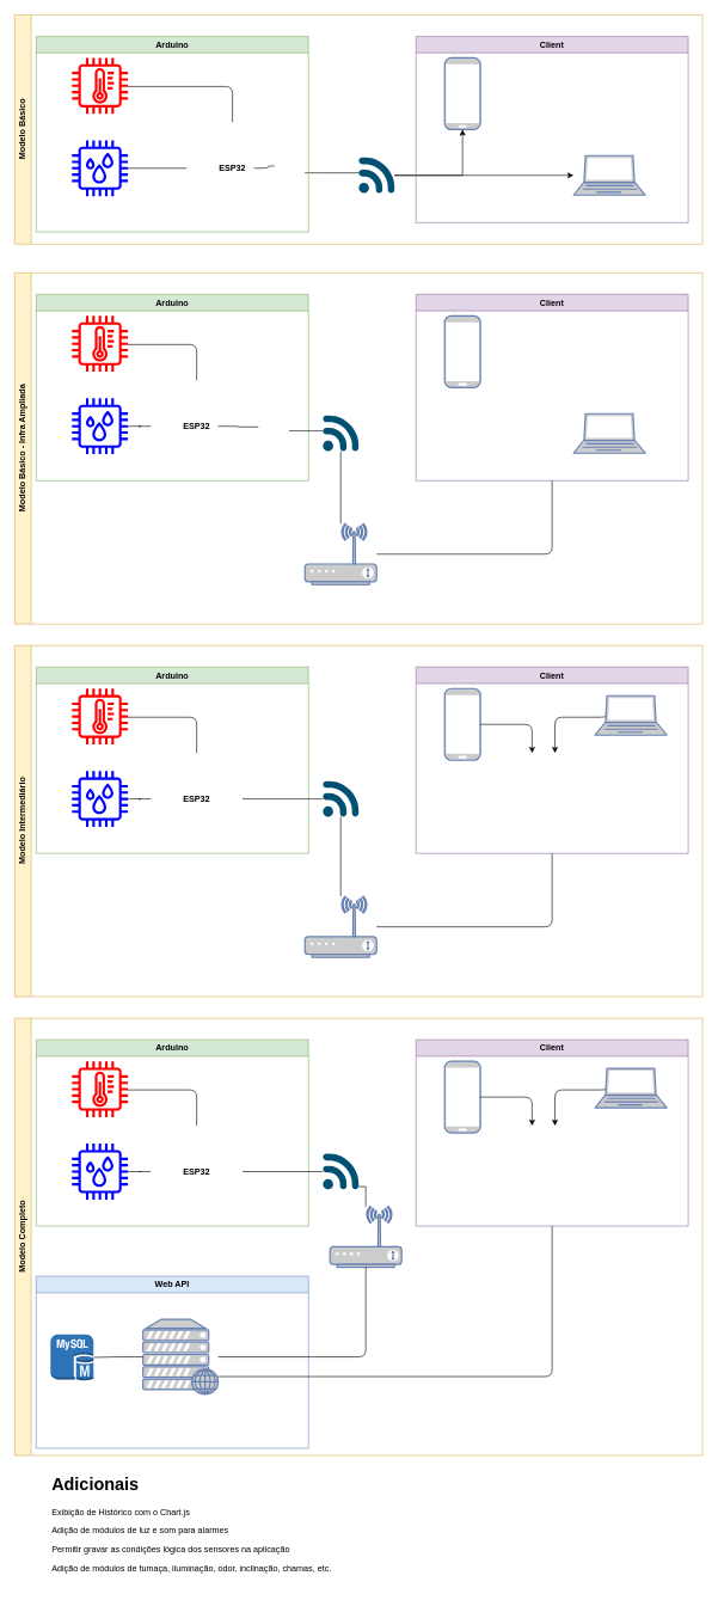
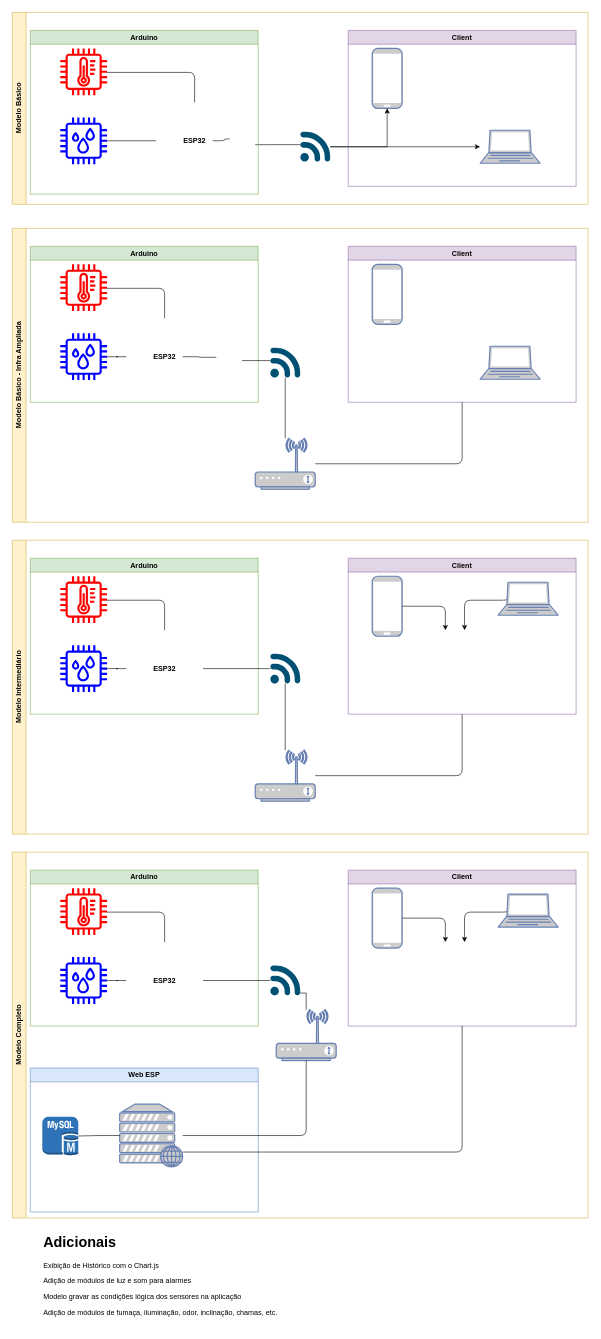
- <mxCell id="77" value="Web API" style="swimlane;whiteSpace=wrap;html=1;fillColor=#dae8fc;strokeColor=#6c8ebf;" vertex="1" parent="66"><mxGeometry x="30" y="360" width="380" height="240" as="geometry" /></mxCell>
+ <mxCell id="77" value="Web ESP" style="swimlane;whiteSpace=wrap;html=1;fillColor=#dae8fc;strokeColor=#6c8ebf;" vertex="1" parent="66"><mxGeometry x="30" y="360" width="380" height="240" as="geometry" /></mxCell>
- <mxCell id="84" value="&lt;h1 style=&quot;margin-top: 0px;&quot;&gt;Adicionais&lt;/h1&gt;&lt;p&gt;Exibição de Histórico com o Chart.js&lt;/p&gt;&lt;p&gt;Adição de módulos de luz e som para alarmes&lt;/p&gt;&lt;p&gt;Permitir gravar as condições lógica dos sensores na aplicação&lt;/p&gt;&lt;p&gt;Adição de módulos de fumaça, iluminação, odor, inclinação, chamas, etc.&lt;br&gt;&lt;/p&gt;&lt;p&gt;&lt;br&gt;&lt;/p&gt;" style="text;html=1;whiteSpace=wrap;overflow=hidden;rounded=0;" vertex="1" parent="1"><mxGeometry x="70" y="2050" width="690" height="160" as="geometry" /></mxCell>
+ <mxCell id="84" value="&lt;h1 style=&quot;margin-top: 0px;&quot;&gt;Adicionais&lt;/h1&gt;&lt;p&gt;Exibição de Histórico com o Chart.js&lt;/p&gt;&lt;p&gt;Adição de módulos de luz e som para alarmes&lt;/p&gt;&lt;p&gt;Modelo gravar as condições lógica dos sensores na aplicação&lt;/p&gt;&lt;p&gt;Adição de módulos de fumaça, iluminação, odor, inclinação, chamas, etc.&lt;br&gt;&lt;/p&gt;&lt;p&gt;&lt;br&gt;&lt;/p&gt;" style="text;html=1;whiteSpace=wrap;overflow=hidden;rounded=0;" vertex="1" parent="1"><mxGeometry x="70" y="2050" width="690" height="160" as="geometry" /></mxCell>
